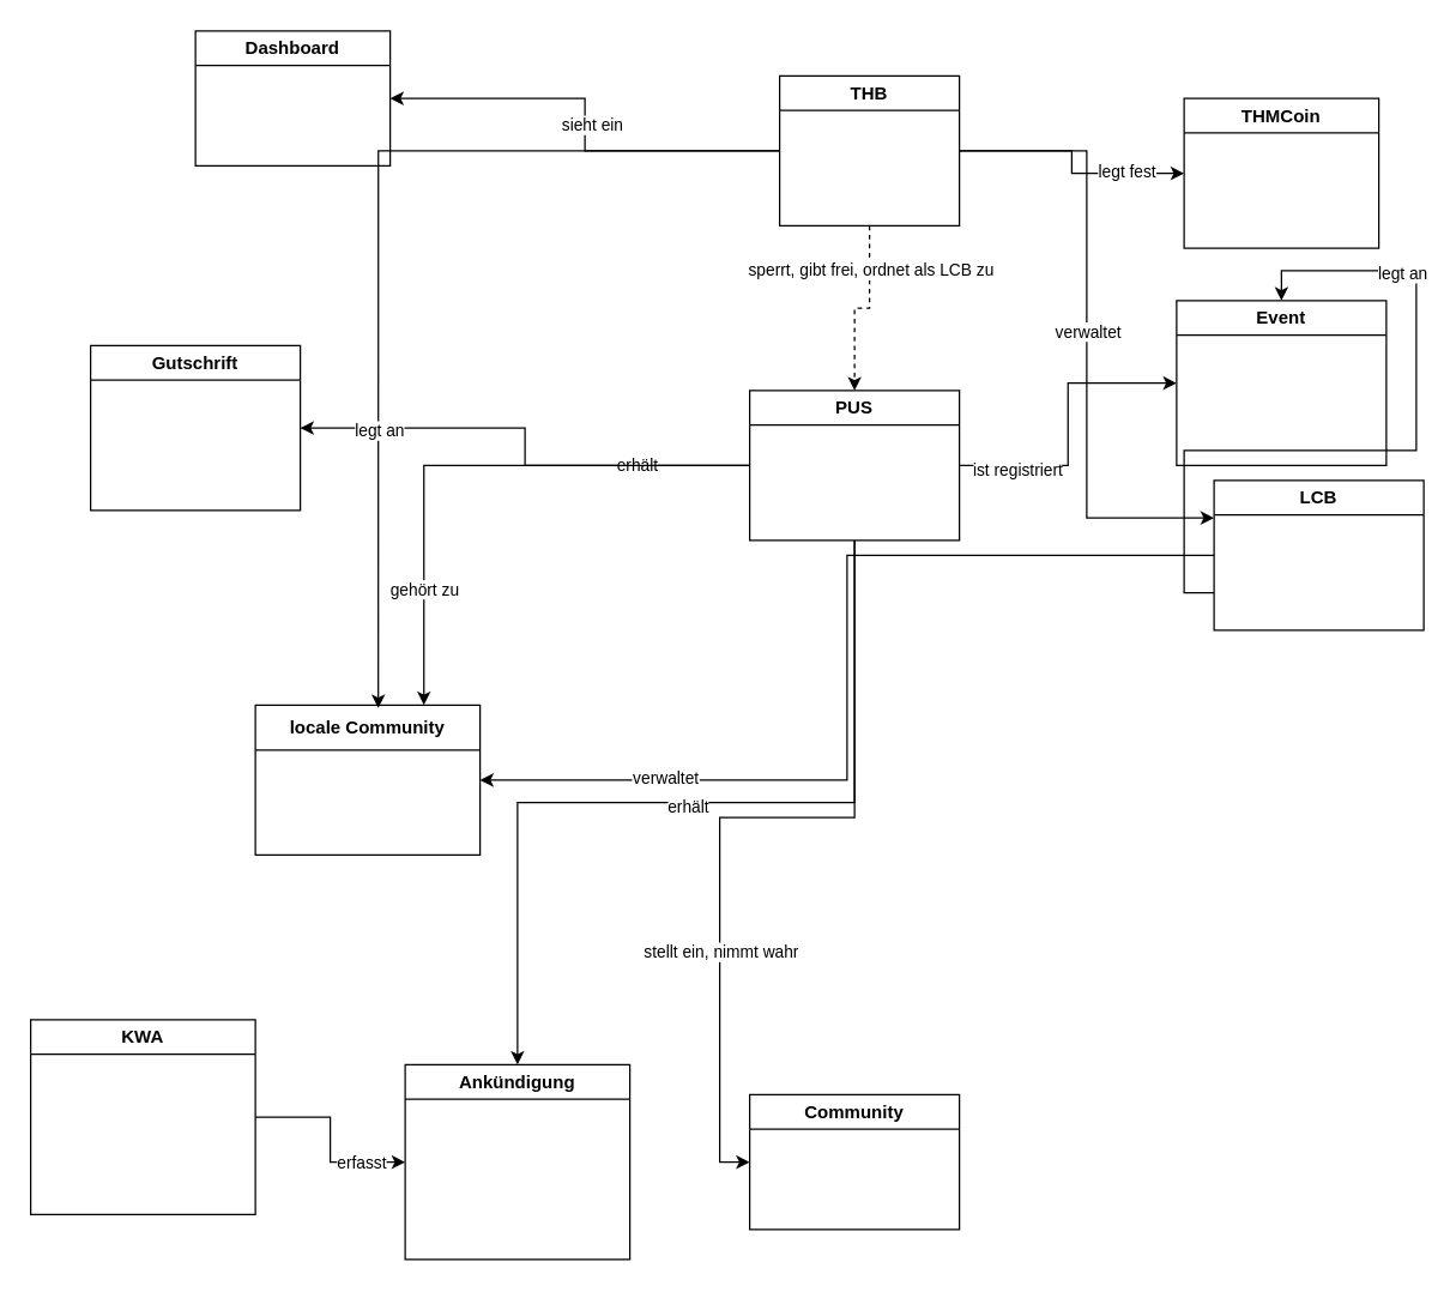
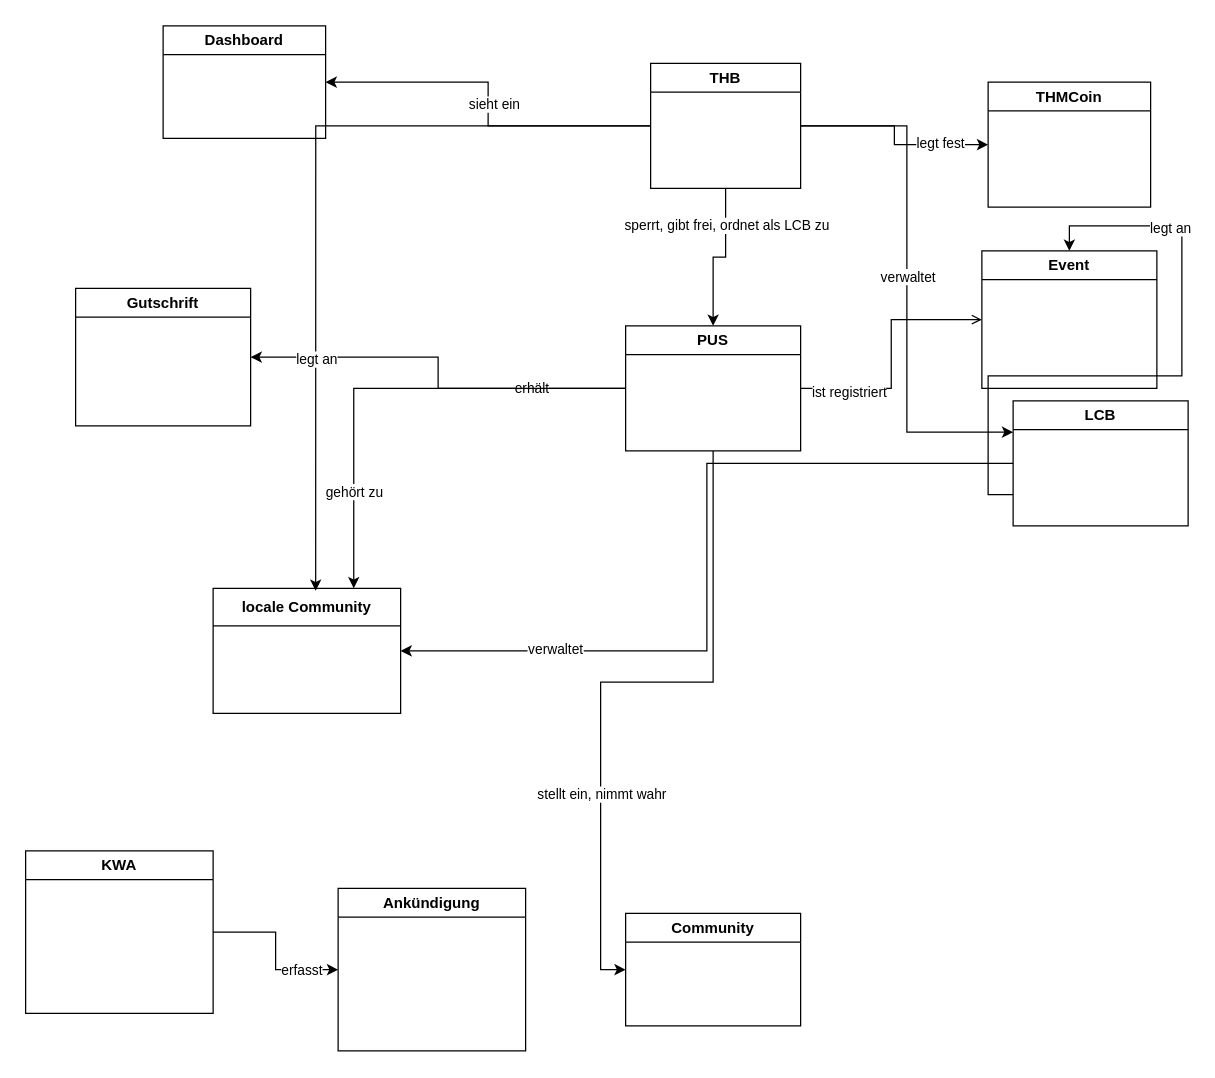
- <mxCell id="8" style="edgeStyle=orthogonalEdgeStyle;rounded=0;orthogonalLoop=1;jettySize=auto;html=1;exitX=0.5;exitY=1;exitDx=0;exitDy=0;entryX=0.5;entryY=0;entryDx=0;entryDy=0;dashed=1;" parent="1" source="10" target="22" edge="1"><mxGeometry relative="1" as="geometry" /></mxCell>
+ <mxCell id="8" style="edgeStyle=orthogonalEdgeStyle;rounded=0;orthogonalLoop=1;jettySize=auto;html=1;exitX=0.5;exitY=1;exitDx=0;exitDy=0;entryX=0.5;entryY=0;entryDx=0;entryDy=0;" parent="1" source="10" target="22" edge="1"><mxGeometry relative="1" as="geometry" /></mxCell>
- <mxCell id="16" style="edgeStyle=orthogonalEdgeStyle;rounded=0;orthogonalLoop=1;jettySize=auto;html=1;exitX=1;exitY=0.5;exitDx=0;exitDy=0;entryX=0;entryY=0.5;entryDx=0;entryDy=0;" parent="1" source="22" target="28" edge="1"><mxGeometry relative="1" as="geometry" /></mxCell>
+ <mxCell id="16" style="edgeStyle=orthogonalEdgeStyle;rounded=0;orthogonalLoop=1;jettySize=auto;html=1;exitX=1;exitY=0.5;exitDx=0;exitDy=0;entryX=0;entryY=0.5;entryDx=0;entryDy=0;endArrow=open;" parent="1" source="22" target="28" edge="1"><mxGeometry relative="1" as="geometry" /></mxCell>
- <mxCell id="14" style="edgeStyle=orthogonalEdgeStyle;rounded=0;orthogonalLoop=1;jettySize=auto;html=1;exitX=0.5;exitY=1;exitDx=0;exitDy=0;" parent="1" source="22" target="32" edge="1"><mxGeometry relative="1" as="geometry" /></mxCell>
- <mxCell id="15" value="erhält" style="edgeLabel;html=1;align=center;verticalAlign=middle;resizable=0;points=[];" parent="14" vertex="1" connectable="0"><mxGeometry x="-0.003" y="2" relative="1" as="geometry"><mxPoint as="offset" /></mxGeometry></mxCell>
